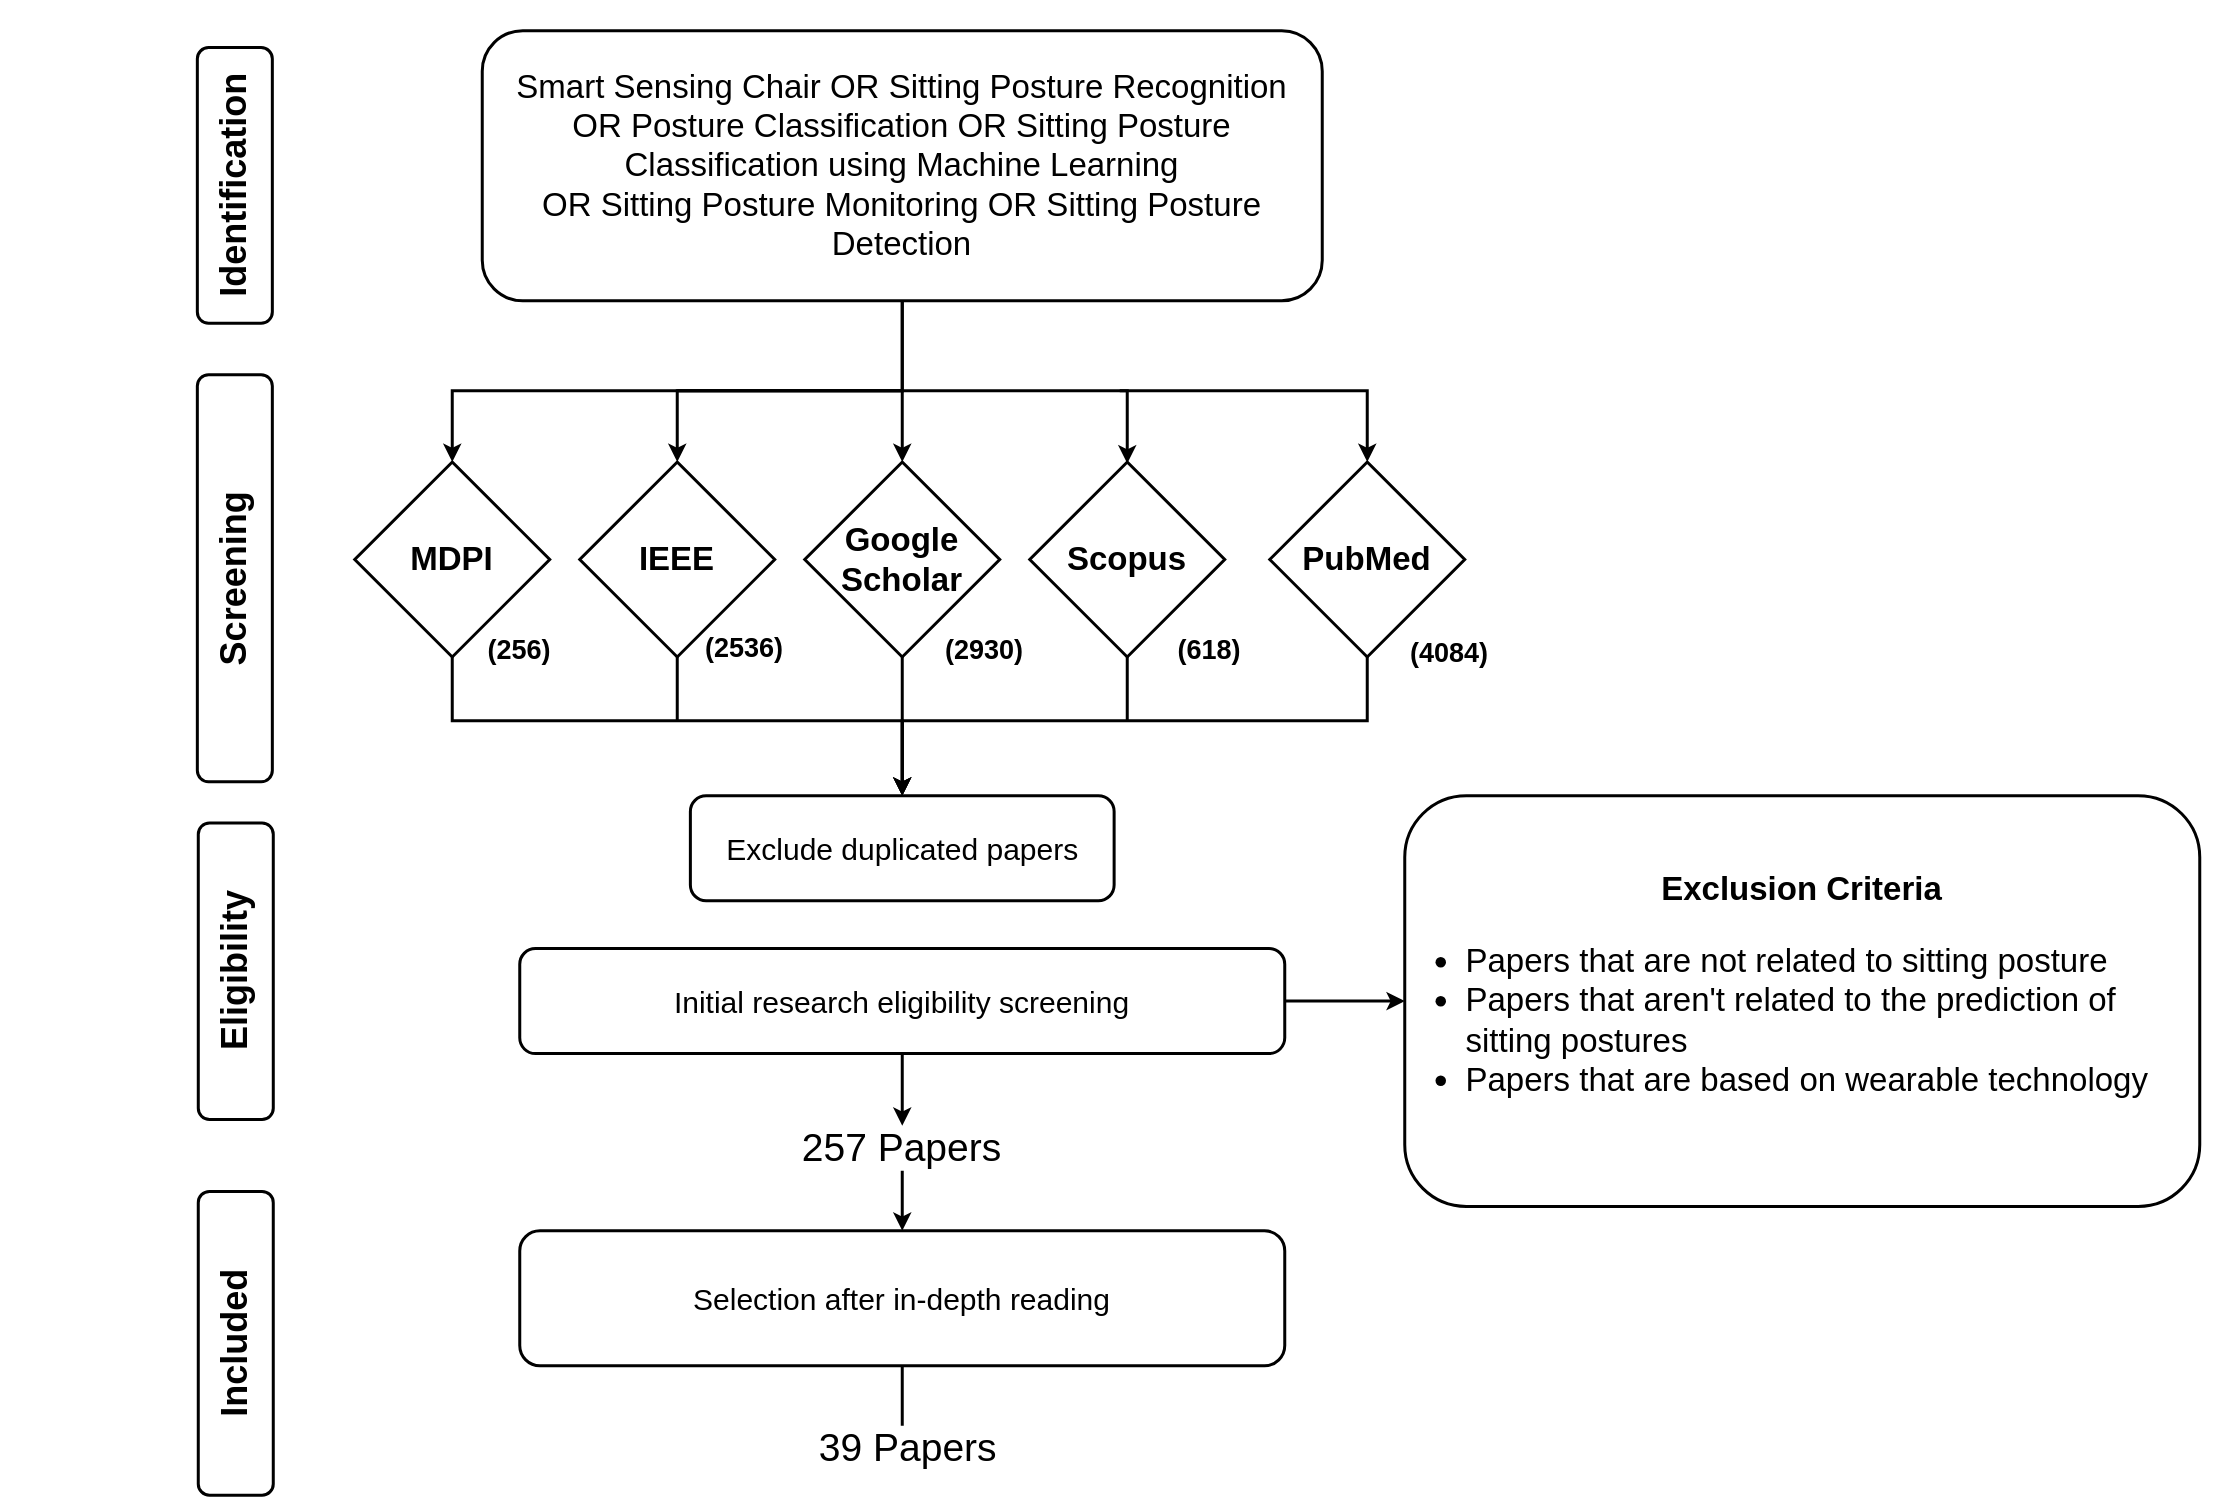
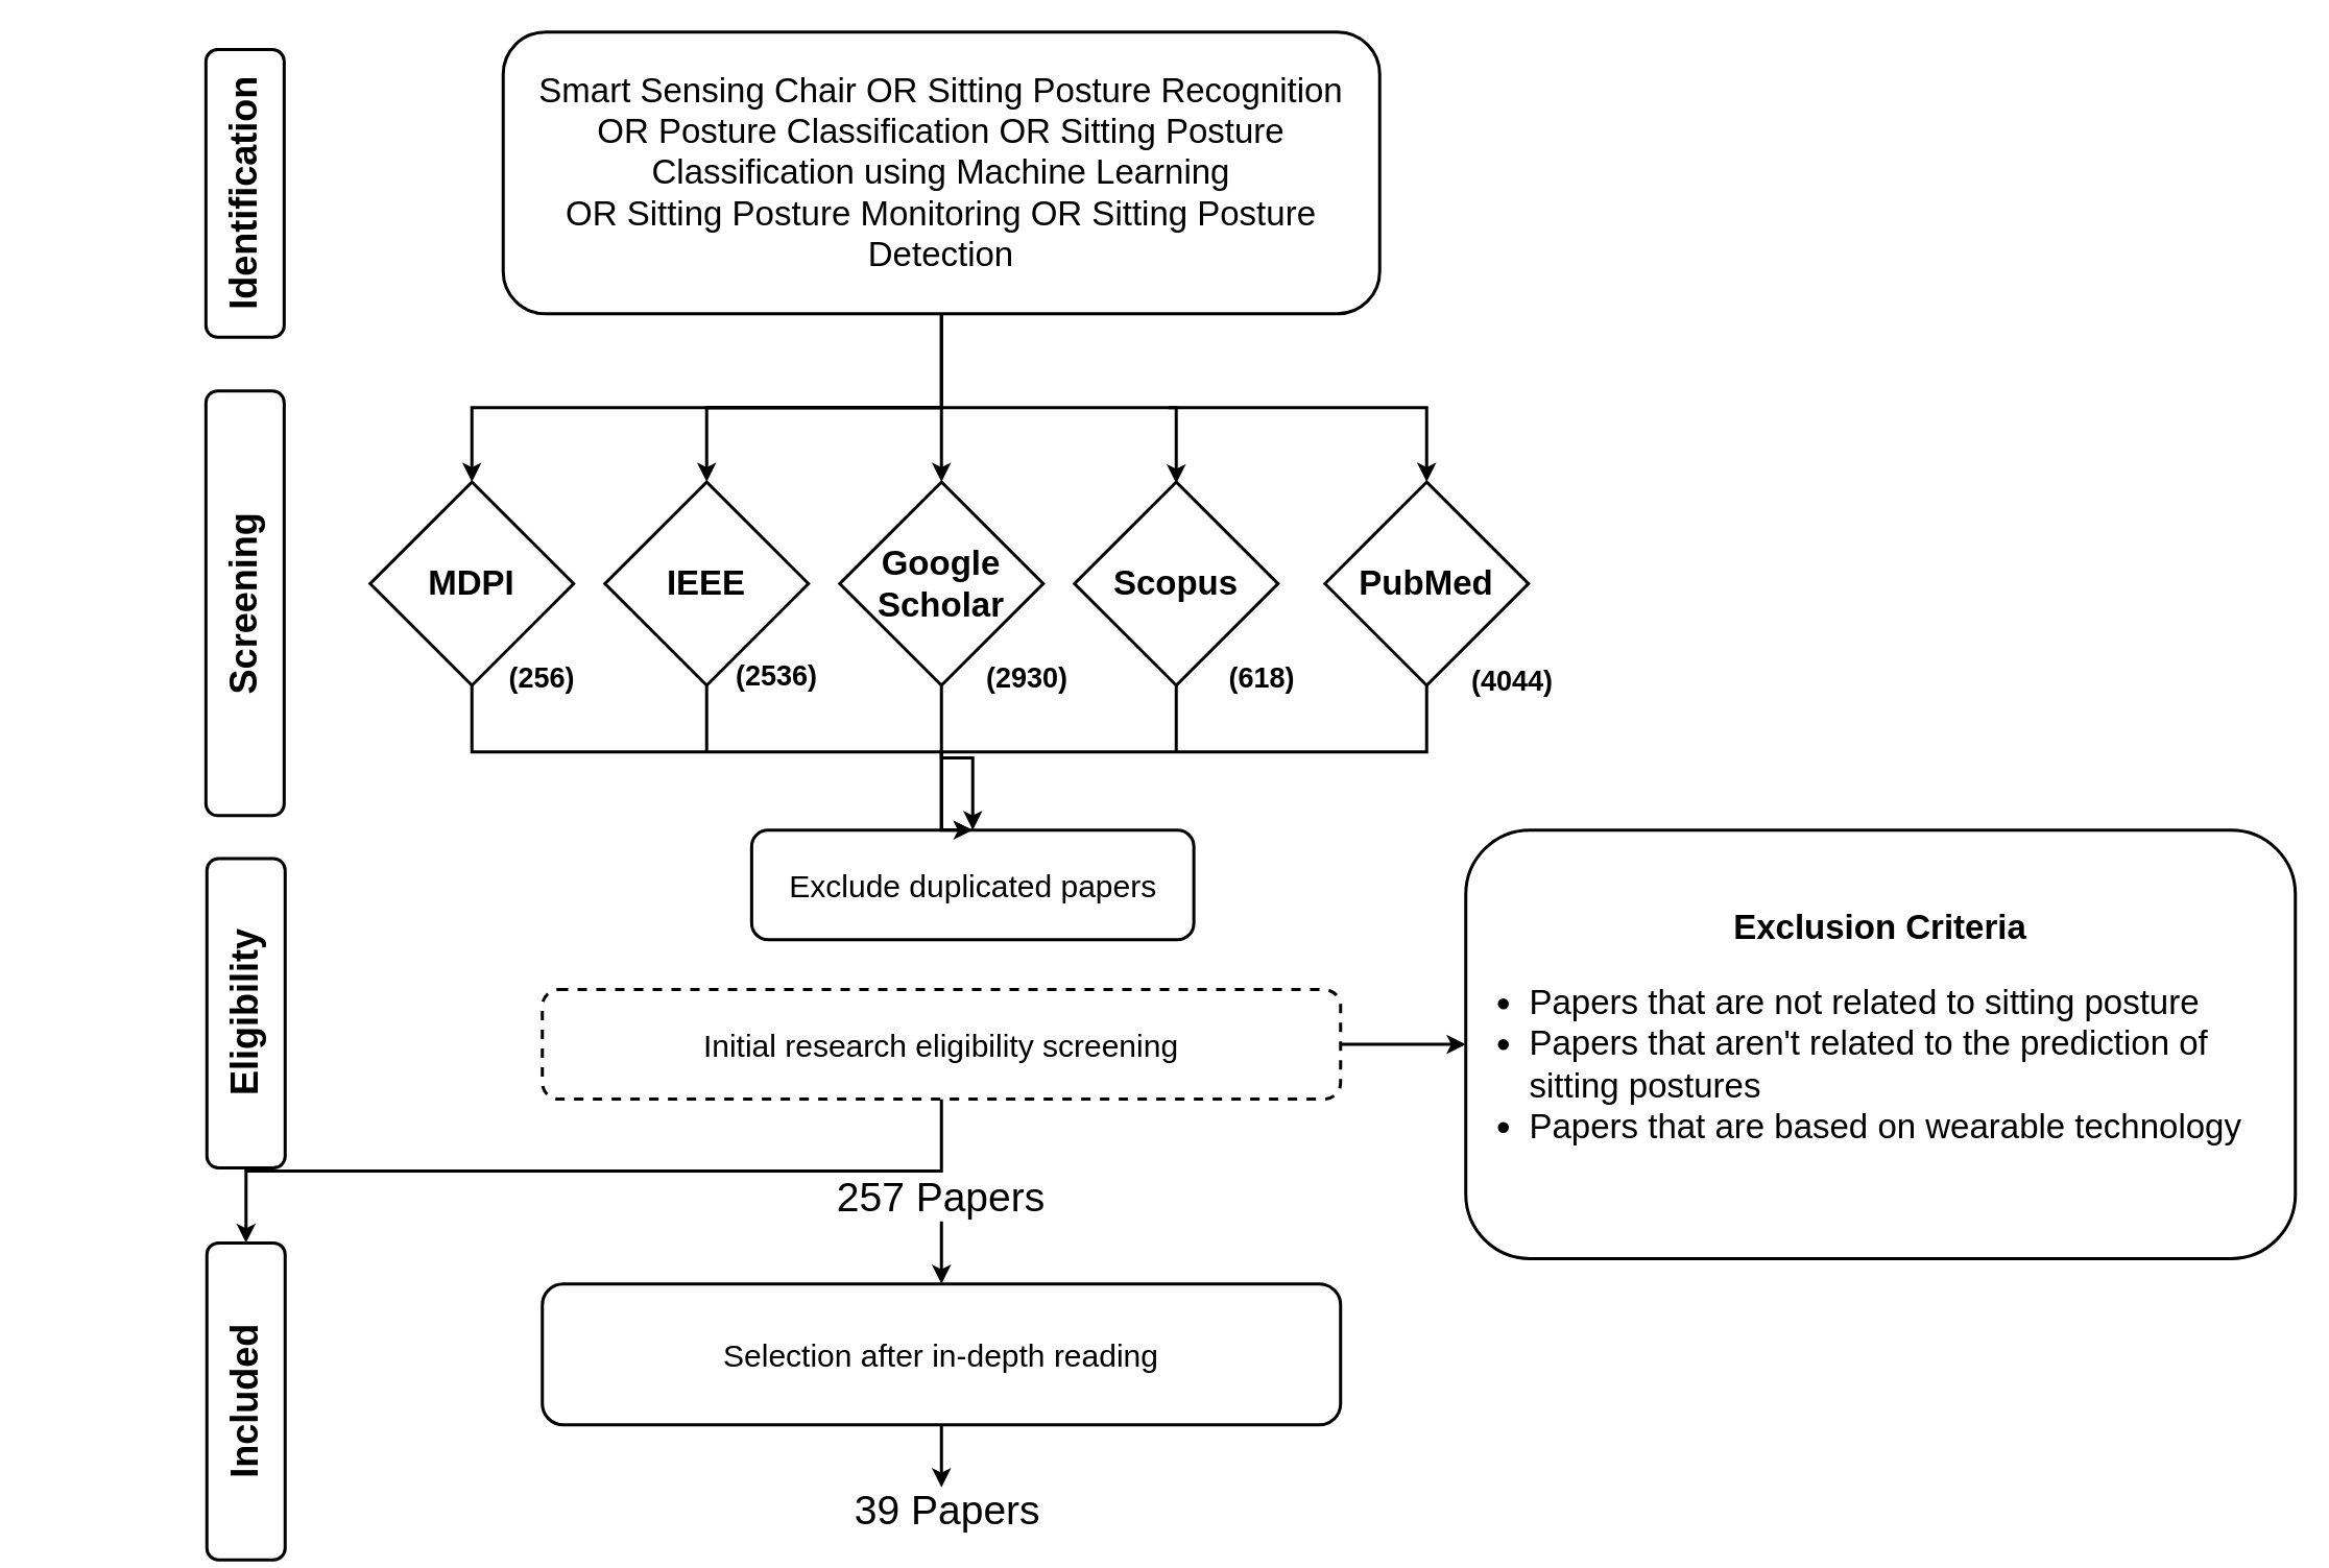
- <mxCell id="33" value="&lt;b style=&quot;font-size: 18px;&quot;&gt;(&lt;/b&gt;&lt;span style=&quot;font-size: 18px;&quot;&gt;&lt;b&gt;4084&lt;/b&gt;&lt;/span&gt;&lt;b style=&quot;font-size: 18px;&quot;&gt;)&lt;/b&gt;" style="text;html=1;strokeColor=none;fillColor=none;align=center;verticalAlign=middle;whiteSpace=wrap;rounded=0;strokeWidth=2;" vertex="1" parent="1"><mxGeometry x="936" y="419.5" width="60" height="30" as="geometry" /></mxCell>
+ <mxCell id="33" value="&lt;b style=&quot;font-size: 18px;&quot;&gt;(&lt;/b&gt;&lt;span style=&quot;font-size: 18px;&quot;&gt;&lt;b&gt;4044&lt;/b&gt;&lt;/span&gt;&lt;b style=&quot;font-size: 18px;&quot;&gt;)&lt;/b&gt;" style="text;html=1;strokeColor=none;fillColor=none;align=center;verticalAlign=middle;whiteSpace=wrap;rounded=0;strokeWidth=2;" vertex="1" parent="1"><mxGeometry x="936" y="419.5" width="60" height="30" as="geometry" /></mxCell>
- <mxCell id="14" value="&lt;font style=&quot;font-size: 20px;&quot;&gt;Exclude duplicated papers&lt;/font&gt;" style="rounded=1;whiteSpace=wrap;html=1;fontSize=20;strokeWidth=2;" parent="1" vertex="1"><mxGeometry x="459.75" y="530" width="282.5" height="70" as="geometry" /></mxCell>
+ <mxCell id="14" value="&lt;font style=&quot;font-size: 20px;&quot;&gt;Exclude duplicated papers&lt;/font&gt;" style="rounded=1;whiteSpace=wrap;html=1;fontSize=20;strokeWidth=2;" parent="1" vertex="1"><mxGeometry x="479.75" y="530" width="282.5" height="70" as="geometry" /></mxCell>
- <mxCell id="19" value="&lt;font style=&quot;font-size: 20px;&quot;&gt;Initial research eligibility screening&lt;/font&gt;" style="rounded=1;whiteSpace=wrap;html=1;fontSize=20;strokeWidth=2;" parent="1" vertex="1"><mxGeometry x="346" y="631.88" width="510" height="70" as="geometry" /></mxCell>
+ <mxCell id="19" value="&lt;font style=&quot;font-size: 20px;&quot;&gt;Initial research eligibility screening&lt;/font&gt;" style="rounded=1;whiteSpace=wrap;html=1;fontSize=20;strokeWidth=2;dashed=1;" parent="1" vertex="1"><mxGeometry x="346" y="631.88" width="510" height="70" as="geometry" /></mxCell>
- <mxCell id="18" style="edgeStyle=orthogonalEdgeStyle;rounded=0;orthogonalLoop=1;jettySize=auto;html=1;exitX=0.5;exitY=1;exitDx=0;exitDy=0;entryX=0.5;entryY=0;entryDx=0;entryDy=0;strokeWidth=2;" parent="1" source="19" target="26" edge="1"><mxGeometry relative="1" as="geometry" /></mxCell>
+ <mxCell id="18" style="edgeStyle=orthogonalEdgeStyle;rounded=0;orthogonalLoop=1;jettySize=auto;html=1;exitX=0.5;exitY=1;exitDx=0;exitDy=0;strokeWidth=2;" parent="1" source="19" target="4" edge="1"><mxGeometry relative="1" as="geometry" /></mxCell>
- <mxCell id="15" style="edgeStyle=orthogonalEdgeStyle;rounded=0;orthogonalLoop=1;jettySize=auto;html=1;entryX=0.5;entryY=0;entryDx=0;entryDy=0;strokeWidth=2;endArrow=none;" parent="1" source="16" target="21" edge="1"><mxGeometry relative="1" as="geometry" /></mxCell>
+ <mxCell id="15" style="edgeStyle=orthogonalEdgeStyle;rounded=0;orthogonalLoop=1;jettySize=auto;html=1;entryX=0.5;entryY=0;entryDx=0;entryDy=0;strokeWidth=2;" parent="1" source="16" target="21" edge="1"><mxGeometry relative="1" as="geometry" /></mxCell>
